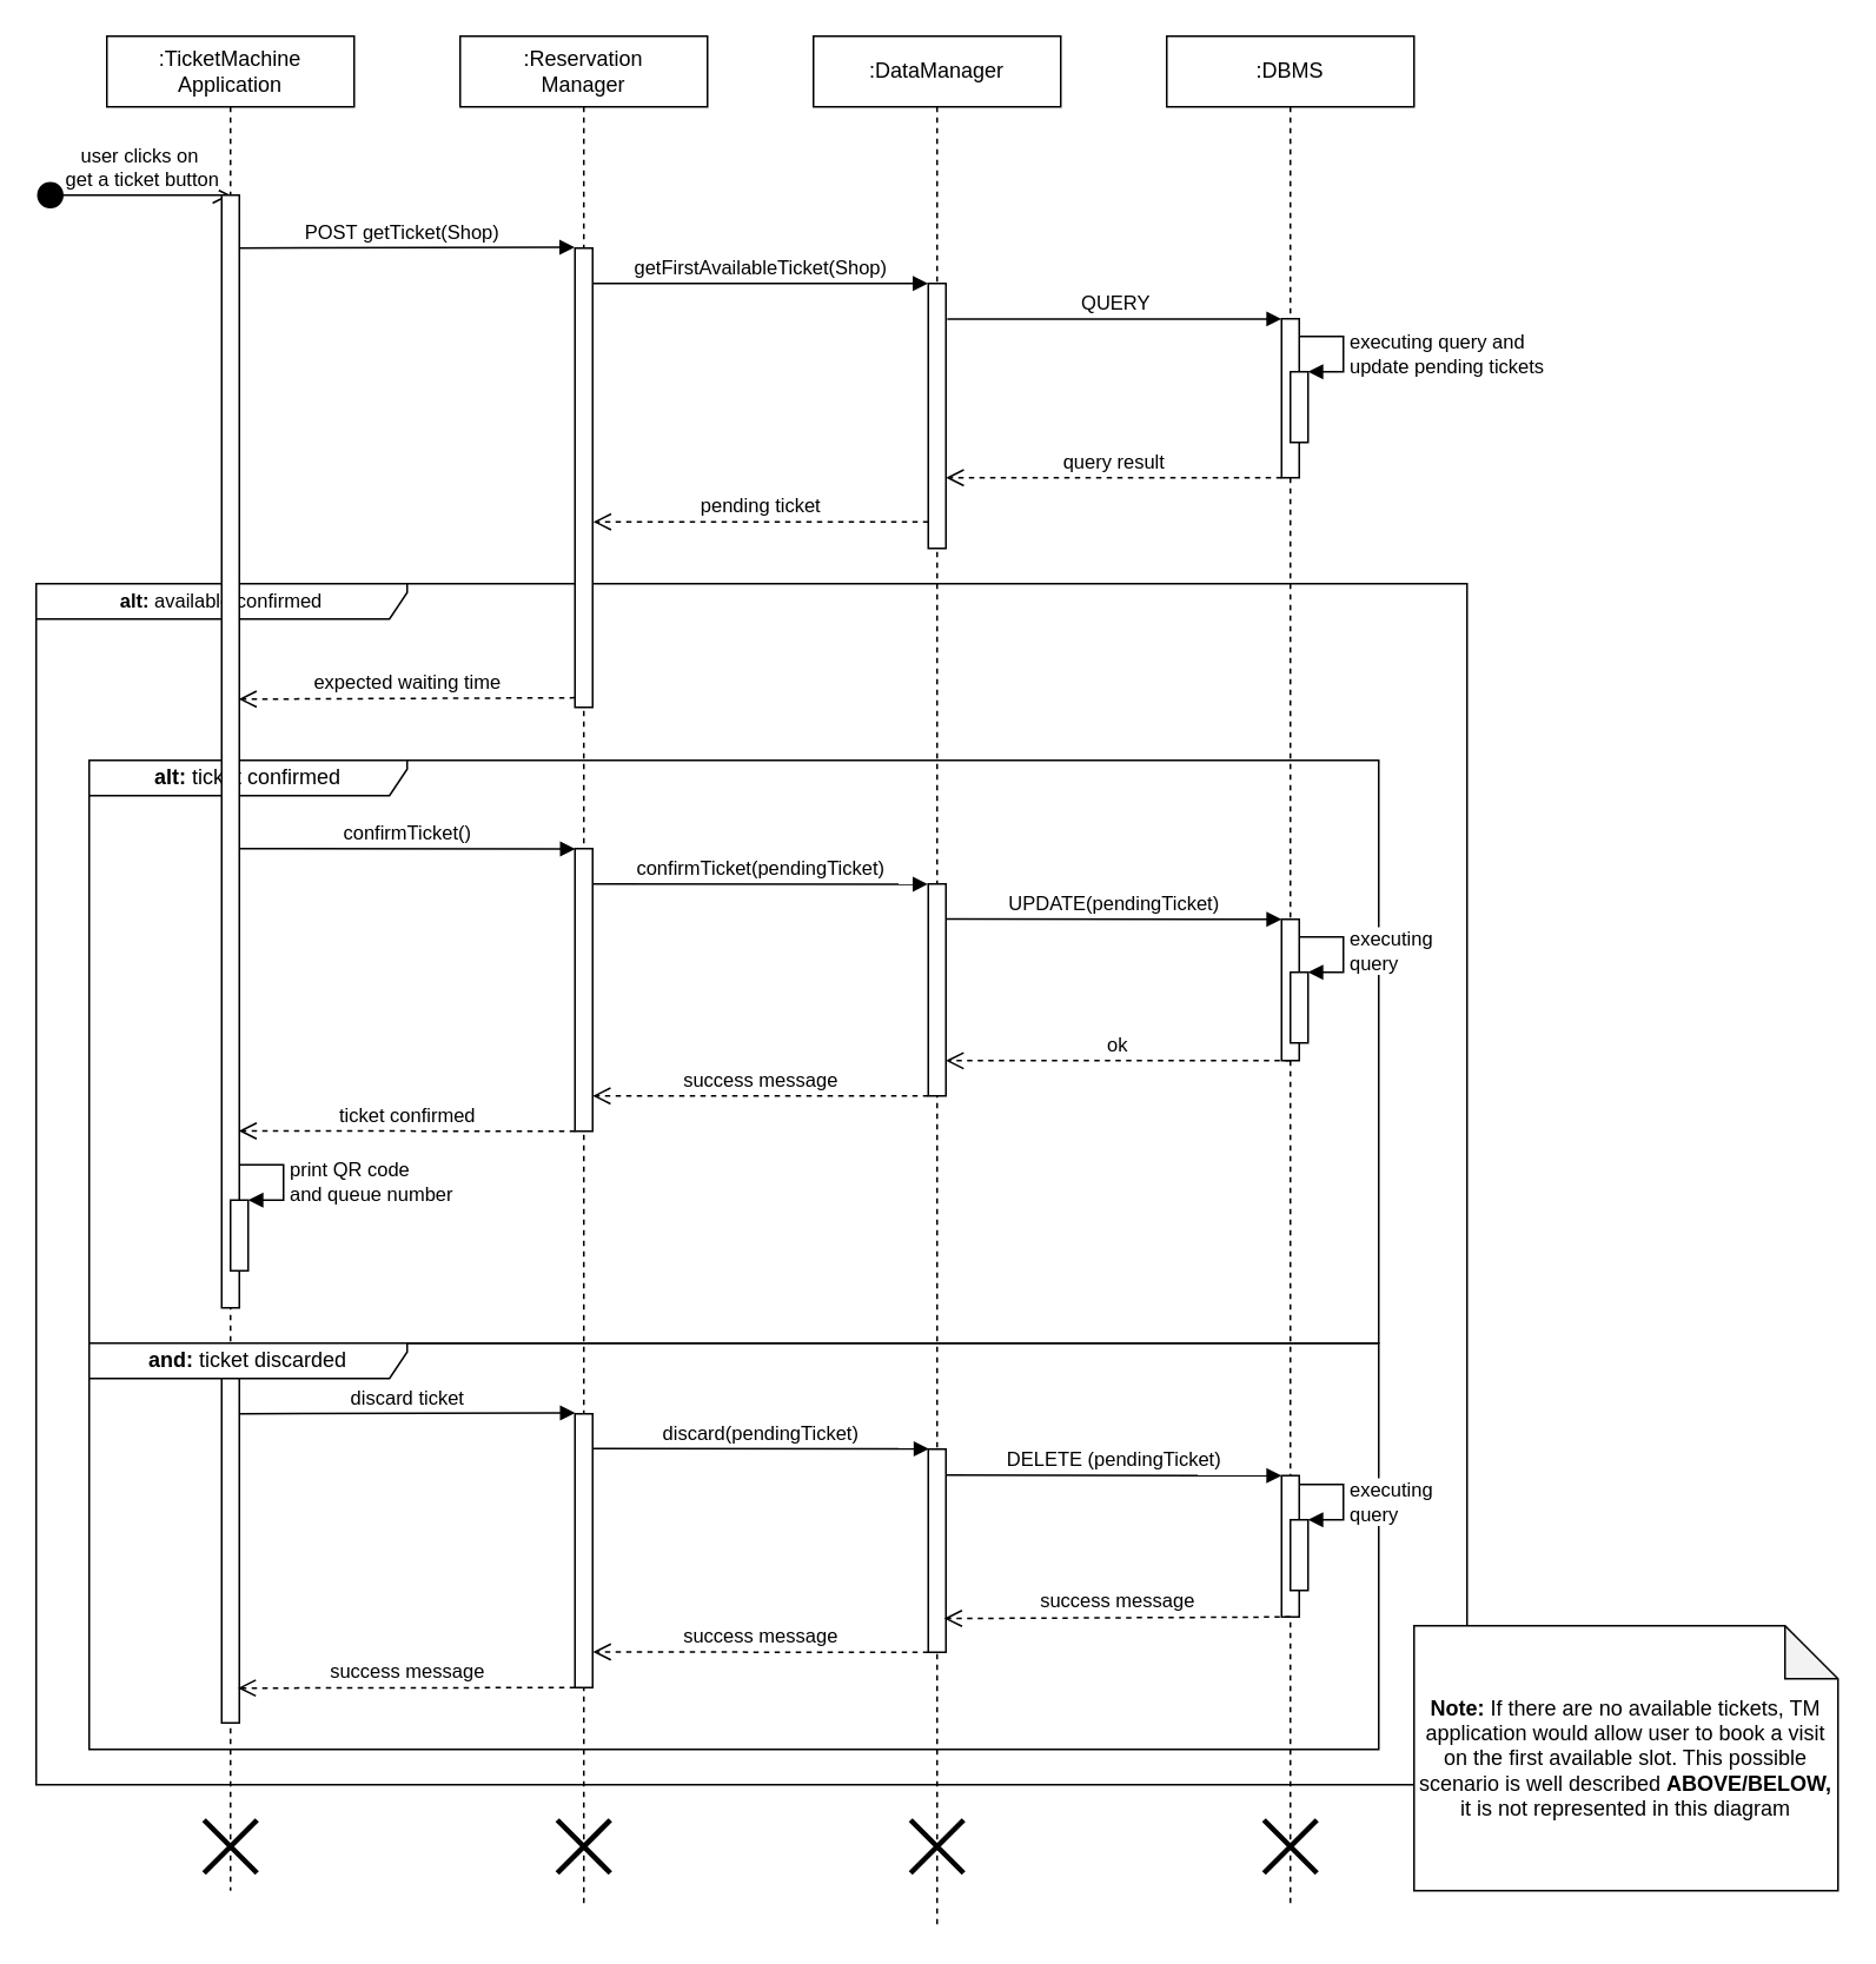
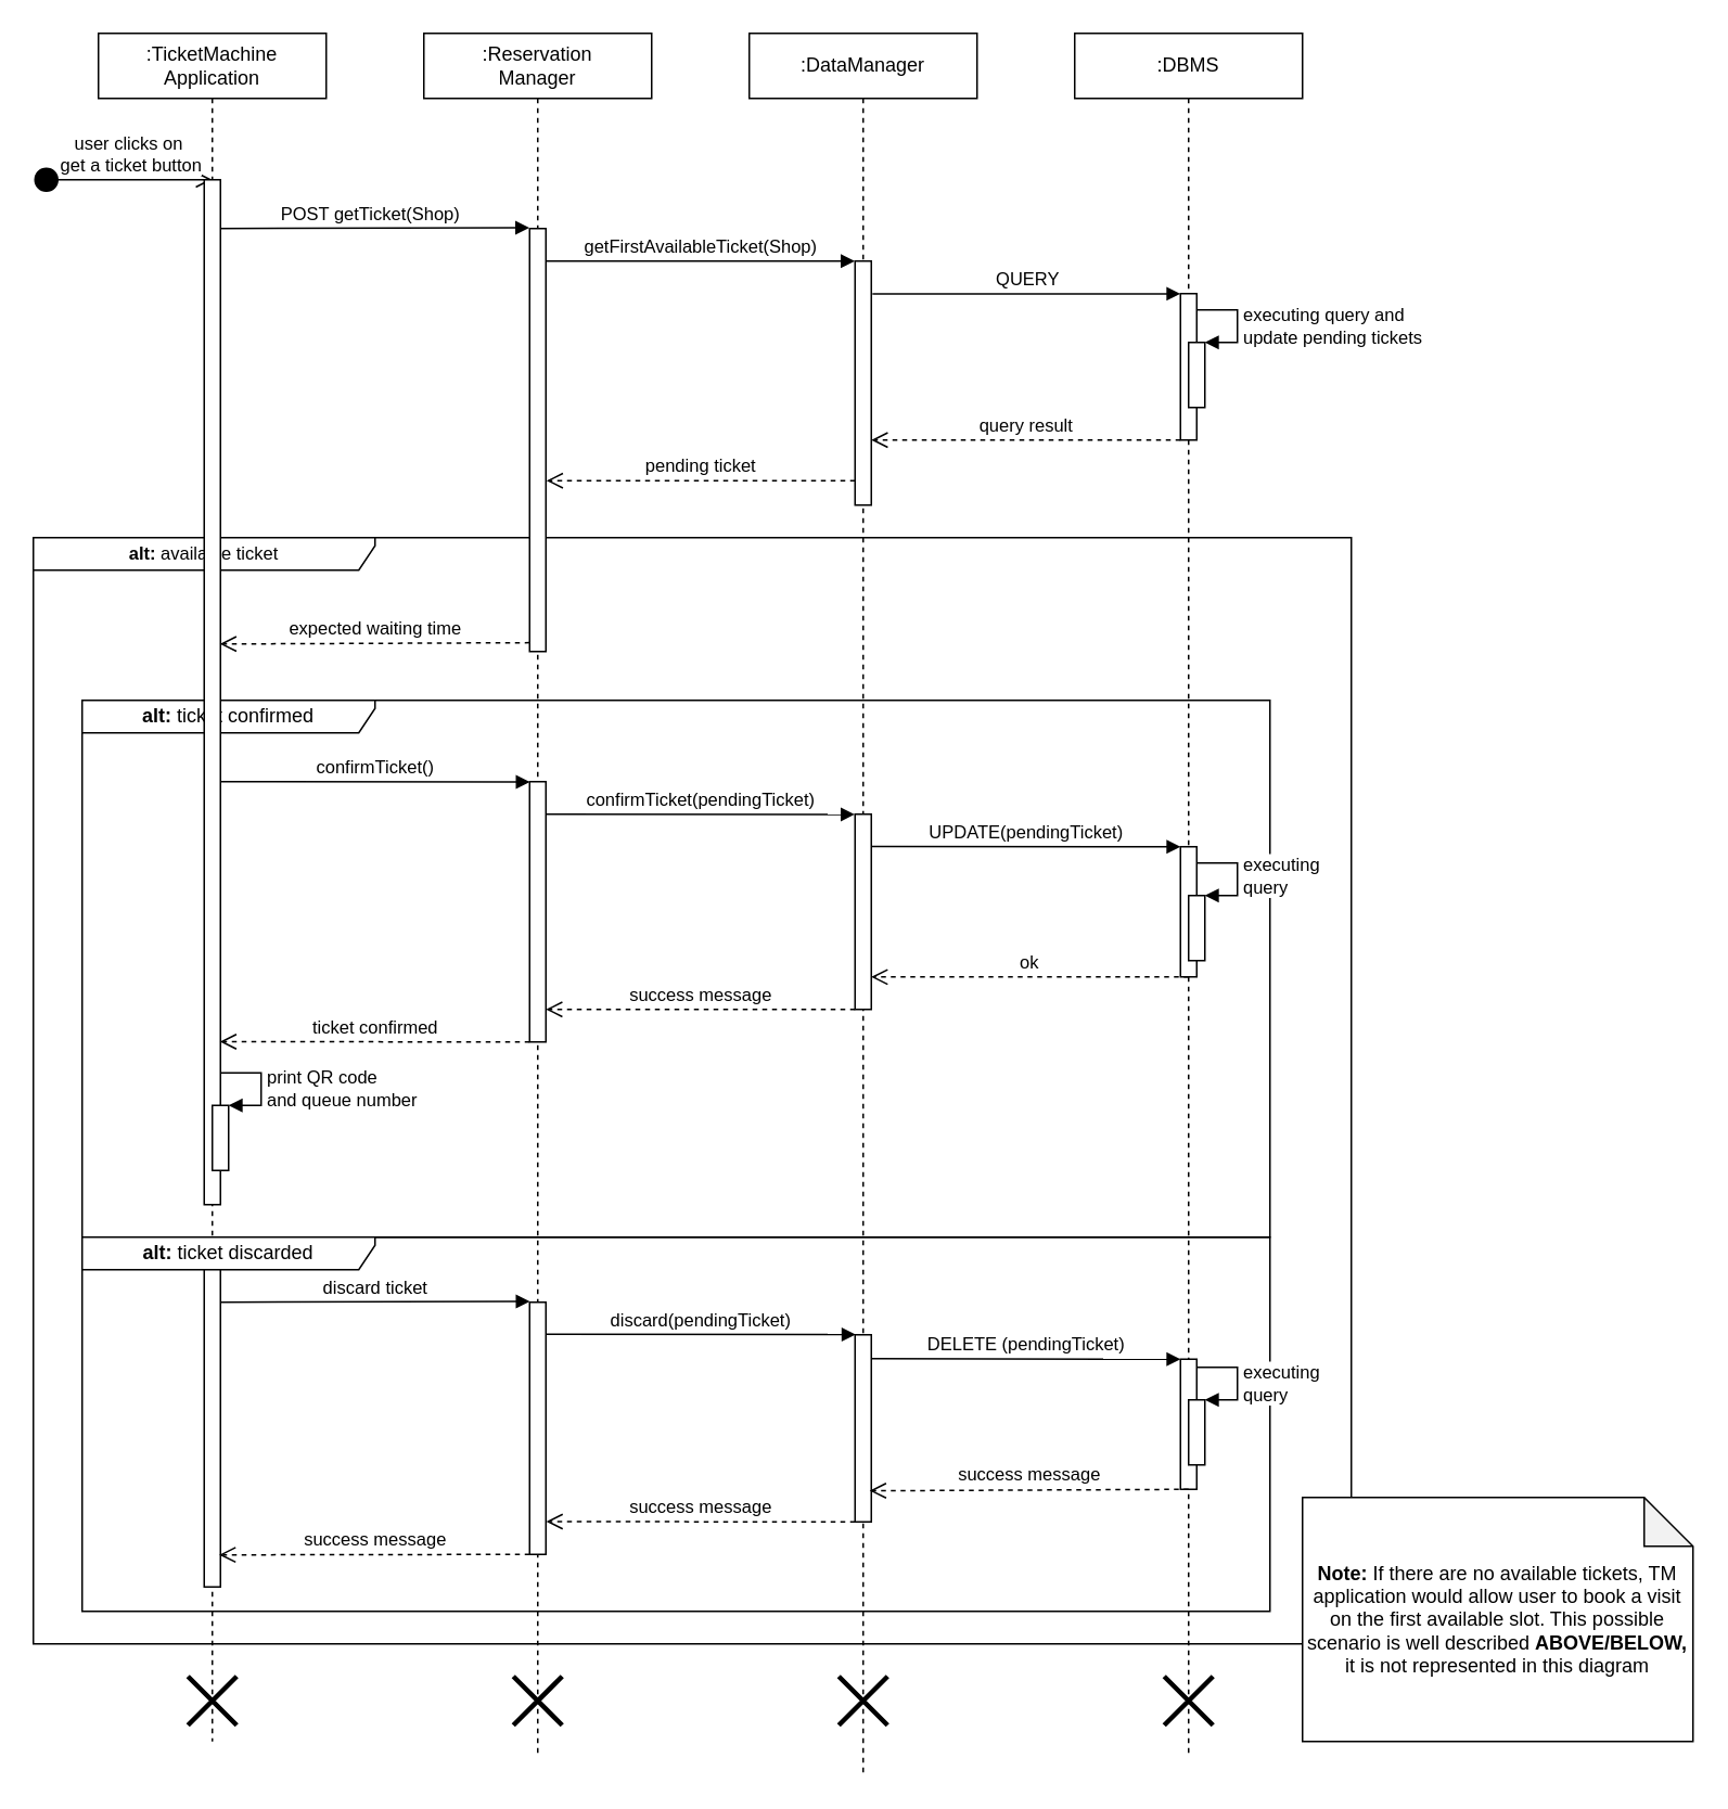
- <mxCell id="3" value="&lt;font style=&quot;font-size: 11px&quot;&gt;&lt;b&gt;alt: &lt;/b&gt;available confirmed&lt;/font&gt;" style="shape=umlFrame;whiteSpace=wrap;html=1;width=210;height=20;" vertex="1" parent="1"><mxGeometry x="20" y="330" width="810" height="680" as="geometry" /></mxCell>
+ <mxCell id="3" value="&lt;font style=&quot;font-size: 11px&quot;&gt;&lt;b&gt;alt: &lt;/b&gt;available ticket&lt;/font&gt;" style="shape=umlFrame;whiteSpace=wrap;html=1;width=210;height=20;" vertex="1" parent="1"><mxGeometry x="20" y="330" width="810" height="680" as="geometry" /></mxCell>
- <mxCell id="39" value="&lt;b&gt;and: &lt;/b&gt;ticket discarded" style="shape=umlFrame;whiteSpace=wrap;html=1;width=180;height=20;" vertex="1" parent="1"><mxGeometry x="50" y="760" width="730" height="230" as="geometry" /></mxCell>
+ <mxCell id="39" value="&lt;b&gt;alt: &lt;/b&gt;ticket discarded" style="shape=umlFrame;whiteSpace=wrap;html=1;width=180;height=20;" vertex="1" parent="1"><mxGeometry x="50" y="760" width="730" height="230" as="geometry" /></mxCell>
